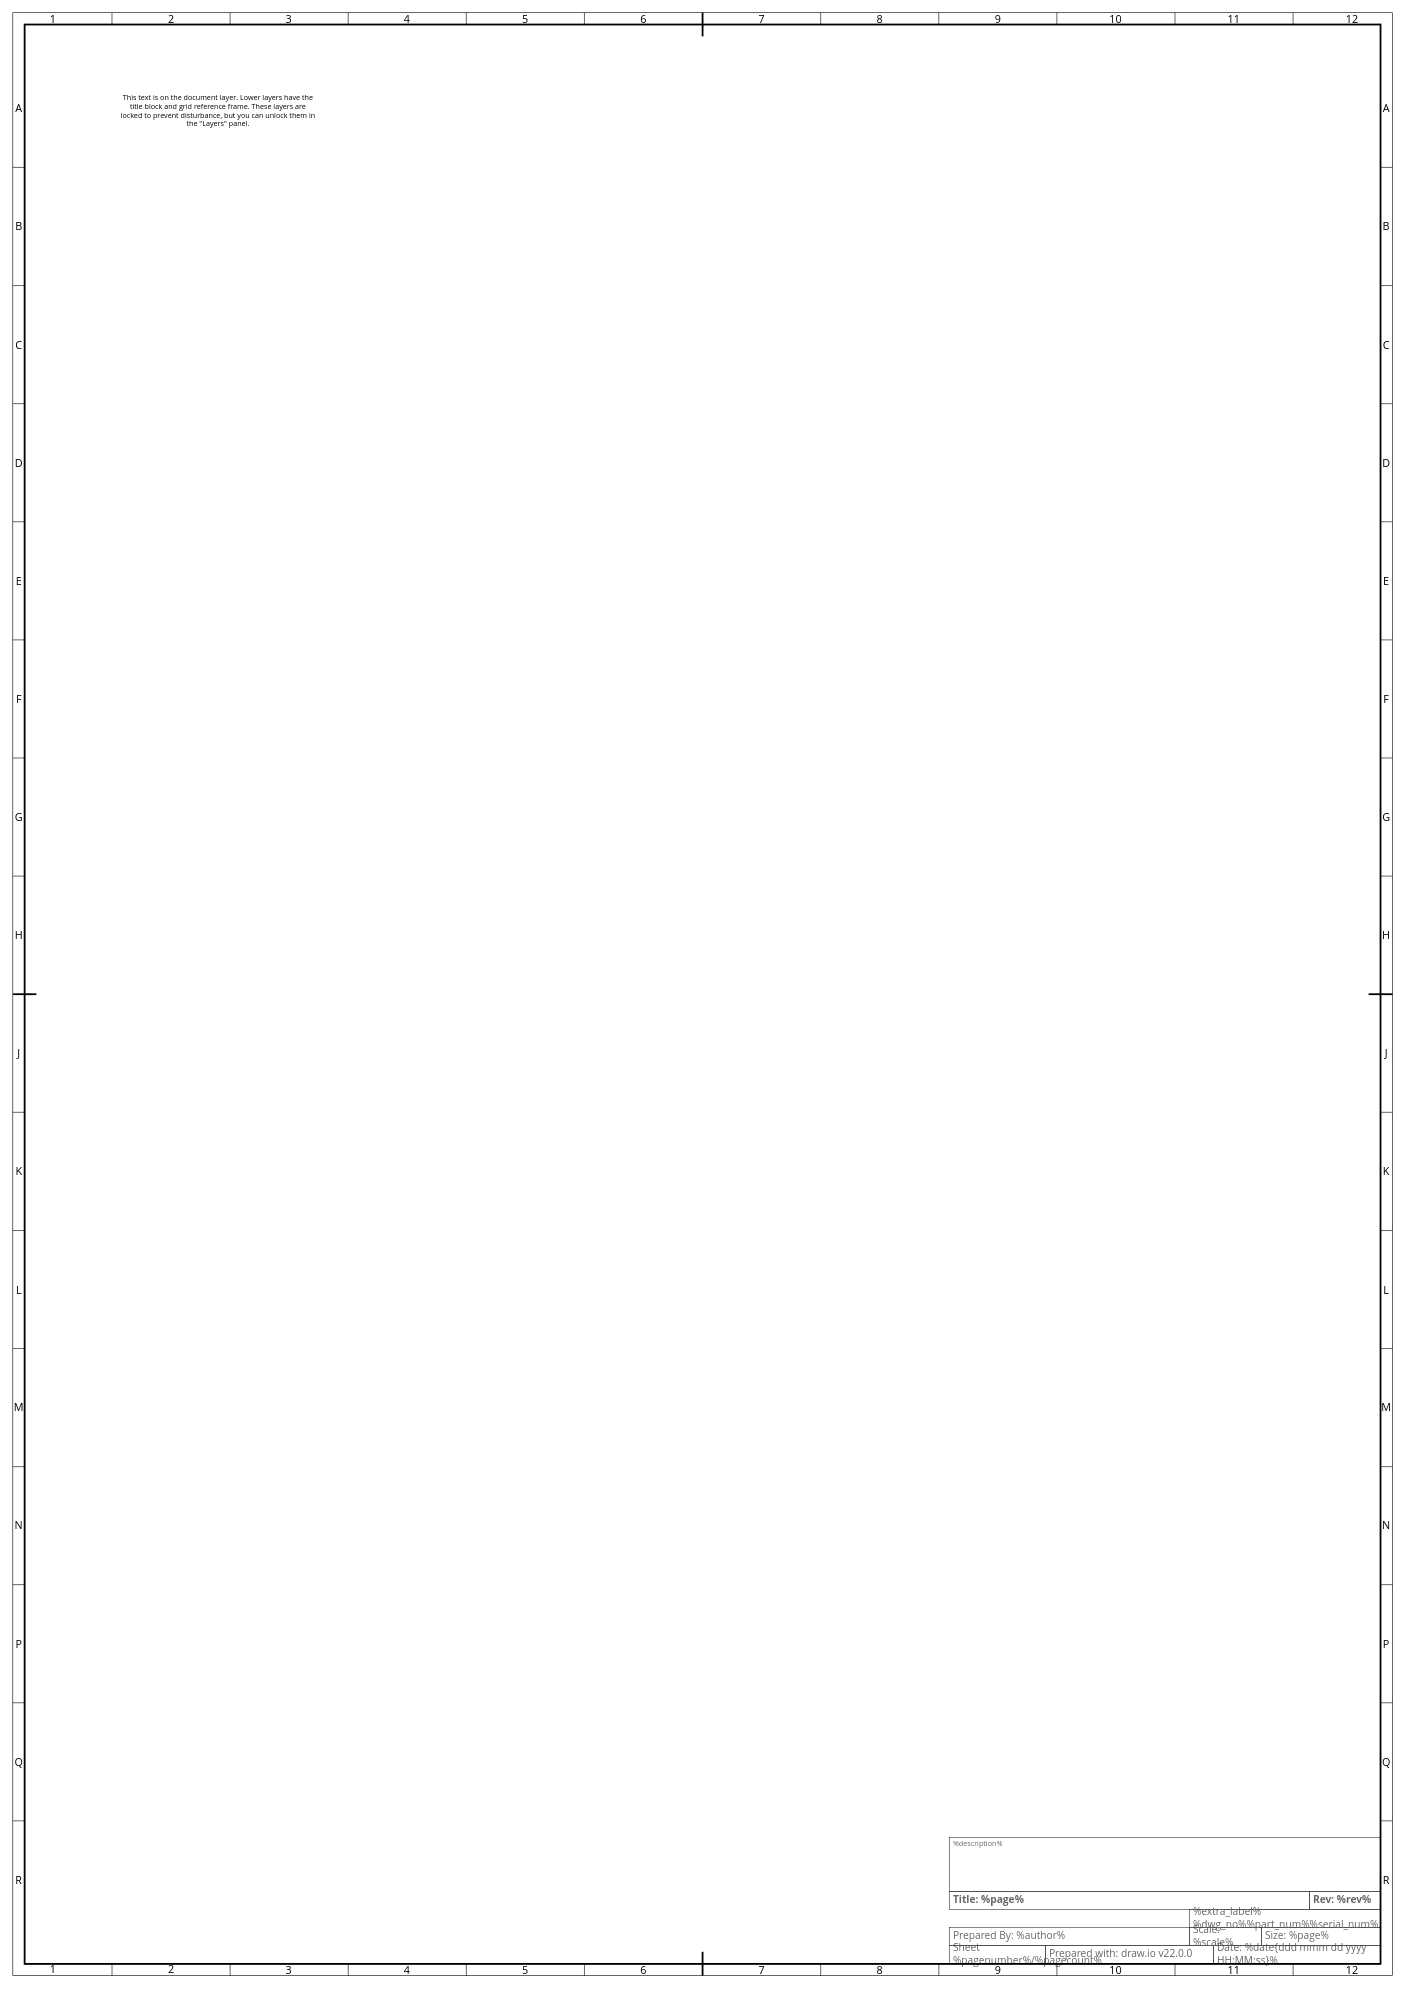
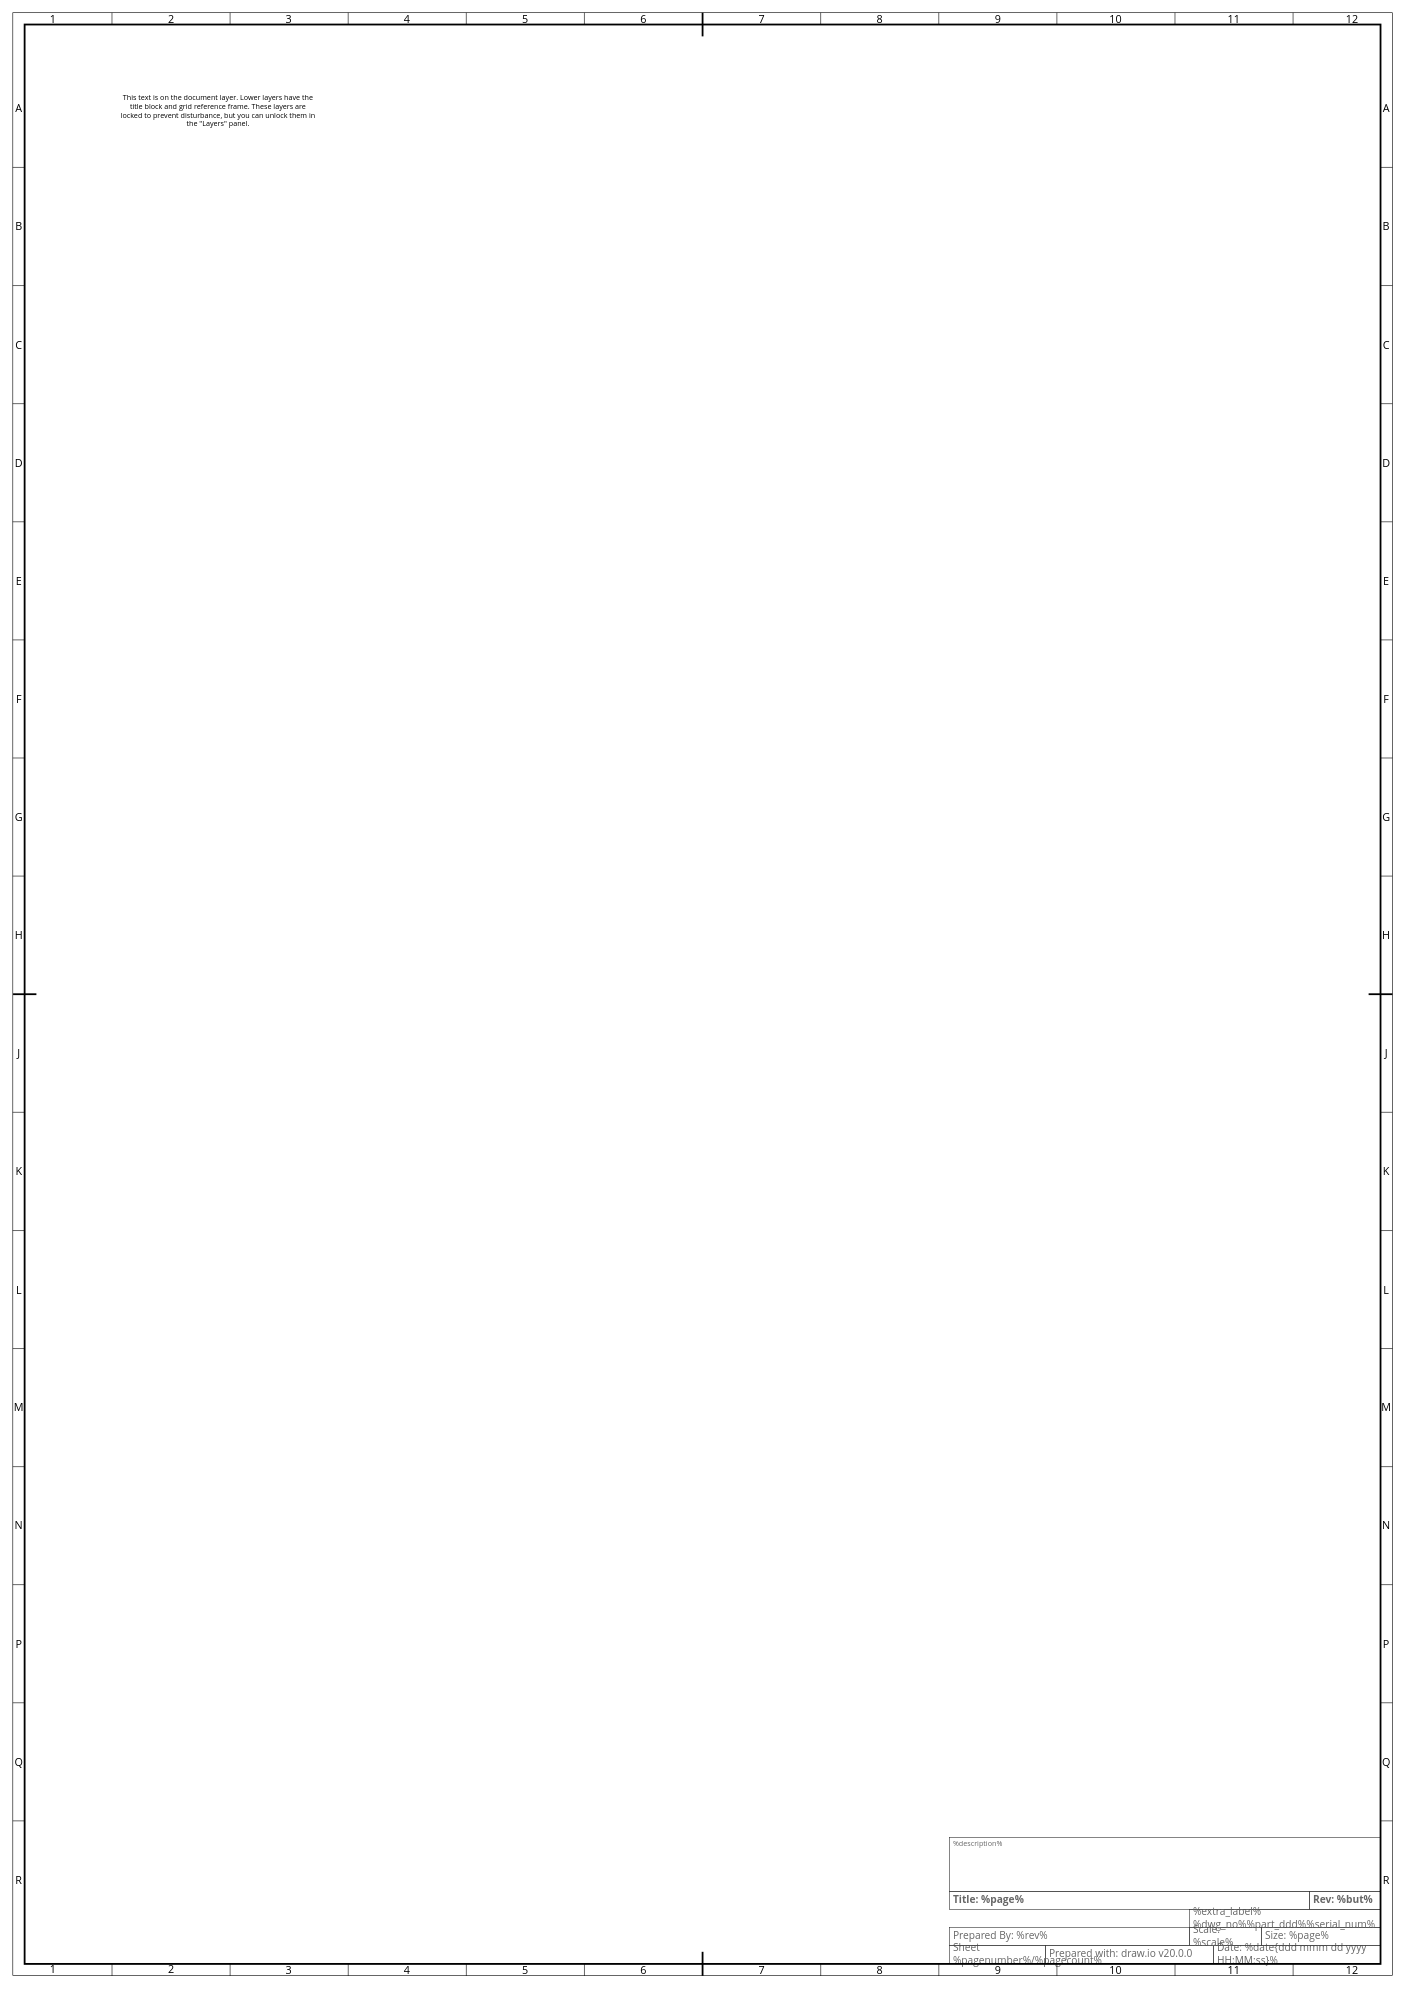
- <mxCell id="9" value="&lt;b&gt;Rev: %rev%&lt;br&gt;&lt;/b&gt;" style="strokeWidth=1;shadow=0;dashed=0;align=center;html=1;shape=mxgraph.mockup.text.textBox;fontColor=#666666;align=left;fontSize=17;spacingLeft=4;spacingTop=-3;whiteSpace=wrap;strokeColor=#333333;mainText=;fillColor=none;fontFamily=Open Sans;movable=1;resizable=1;rotatable=1;deletable=1;editable=1;locked=0;connectable=1;" parent="1" vertex="1"><mxGeometry x="2181.71" y="3152.02" width="118.5" height="30" as="geometry" /></mxCell>
+ <mxCell id="9" value="&lt;b&gt;Rev: %but%&lt;br&gt;&lt;/b&gt;" style="strokeWidth=1;shadow=0;dashed=0;align=center;html=1;shape=mxgraph.mockup.text.textBox;fontColor=#666666;align=left;fontSize=17;spacingLeft=4;spacingTop=-3;whiteSpace=wrap;strokeColor=#333333;mainText=;fillColor=none;fontFamily=Open Sans;movable=1;resizable=1;rotatable=1;deletable=1;editable=1;locked=0;connectable=1;" parent="1" vertex="1"><mxGeometry x="2181.71" y="3152.02" width="118.5" height="30" as="geometry" /></mxCell>
- <mxCell id="13" value="%extra_label% %dwg_no%%part_num%%serial_num%" style="strokeWidth=1;shadow=0;dashed=0;align=center;html=1;shape=mxgraph.mockup.text.textBox;fontColor=#666666;align=left;fontSize=17;spacingLeft=4;spacingTop=-3;whiteSpace=wrap;strokeColor=#333333;mainText=;fillColor=none;fontFamily=Open Sans;movable=1;resizable=1;rotatable=1;deletable=1;editable=1;locked=0;connectable=1;" parent="1" vertex="1"><mxGeometry x="1981.71" y="3182.02" width="318.5" height="30" as="geometry" /></mxCell>
+ <mxCell id="13" value="%extra_label% %dwg_no%%part_ddd%%serial_num%" style="strokeWidth=1;shadow=0;dashed=0;align=center;html=1;shape=mxgraph.mockup.text.textBox;fontColor=#666666;align=left;fontSize=17;spacingLeft=4;spacingTop=-3;whiteSpace=wrap;strokeColor=#333333;mainText=;fillColor=none;fontFamily=Open Sans;movable=1;resizable=1;rotatable=1;deletable=1;editable=1;locked=0;connectable=1;" parent="1" vertex="1"><mxGeometry x="1981.71" y="3182.02" width="318.5" height="30" as="geometry" /></mxCell>
- <mxCell id="12" value="Prepared By: %author%" style="strokeWidth=1;shadow=0;dashed=0;align=center;html=1;shape=mxgraph.mockup.text.textBox;fontColor=#666666;align=left;fontSize=17;spacingLeft=4;spacingTop=-3;whiteSpace=wrap;strokeColor=#333333;mainText=;fillColor=none;fontFamily=Open Sans;movable=1;resizable=1;rotatable=1;deletable=1;editable=1;locked=0;connectable=1;" parent="1" vertex="1"><mxGeometry x="1581.71" y="3212.02" width="400" height="30" as="geometry" /></mxCell>
+ <mxCell id="12" value="Prepared By: %rev%" style="strokeWidth=1;shadow=0;dashed=0;align=center;html=1;shape=mxgraph.mockup.text.textBox;fontColor=#666666;align=left;fontSize=17;spacingLeft=4;spacingTop=-3;whiteSpace=wrap;strokeColor=#333333;mainText=;fillColor=none;fontFamily=Open Sans;movable=1;resizable=1;rotatable=1;deletable=1;editable=1;locked=0;connectable=1;" parent="1" vertex="1"><mxGeometry x="1581.71" y="3212.02" width="400" height="30" as="geometry" /></mxCell>
- <mxCell id="4" value="Prepared with: draw.io v22.0.0" style="strokeWidth=1;shadow=0;dashed=0;align=center;html=1;shape=mxgraph.mockup.text.textBox;fontColor=#666666;align=left;fontSize=17;spacingLeft=4;spacingTop=-3;whiteSpace=wrap;strokeColor=#333333;mainText=;fillColor=none;fontFamily=Open Sans;movable=1;resizable=1;rotatable=1;deletable=1;editable=1;locked=0;connectable=1;" parent="1" vertex="1"><mxGeometry x="1741.71" y="3242.02" width="280" height="30" as="geometry" /></mxCell>
+ <mxCell id="4" value="Prepared with: draw.io v20.0.0" style="strokeWidth=1;shadow=0;dashed=0;align=center;html=1;shape=mxgraph.mockup.text.textBox;fontColor=#666666;align=left;fontSize=17;spacingLeft=4;spacingTop=-3;whiteSpace=wrap;strokeColor=#333333;mainText=;fillColor=none;fontFamily=Open Sans;movable=1;resizable=1;rotatable=1;deletable=1;editable=1;locked=0;connectable=1;" parent="1" vertex="1"><mxGeometry x="1741.71" y="3242.02" width="280" height="30" as="geometry" /></mxCell>
